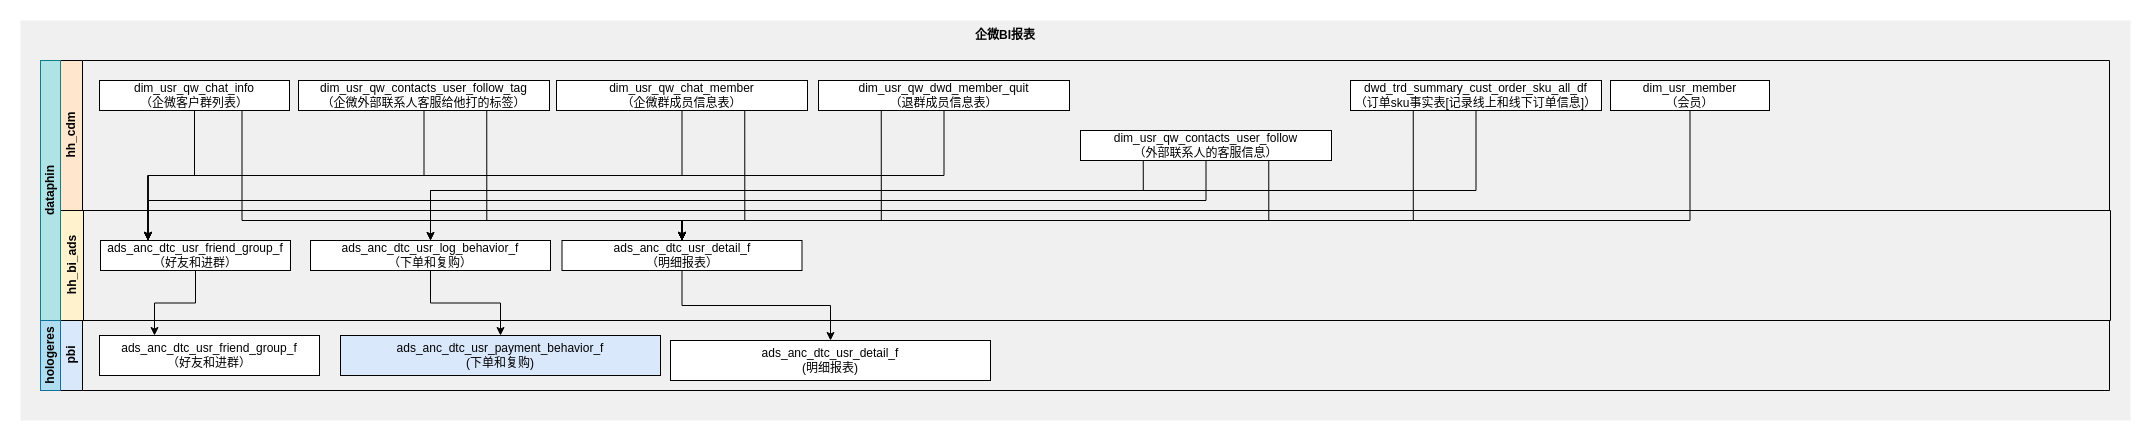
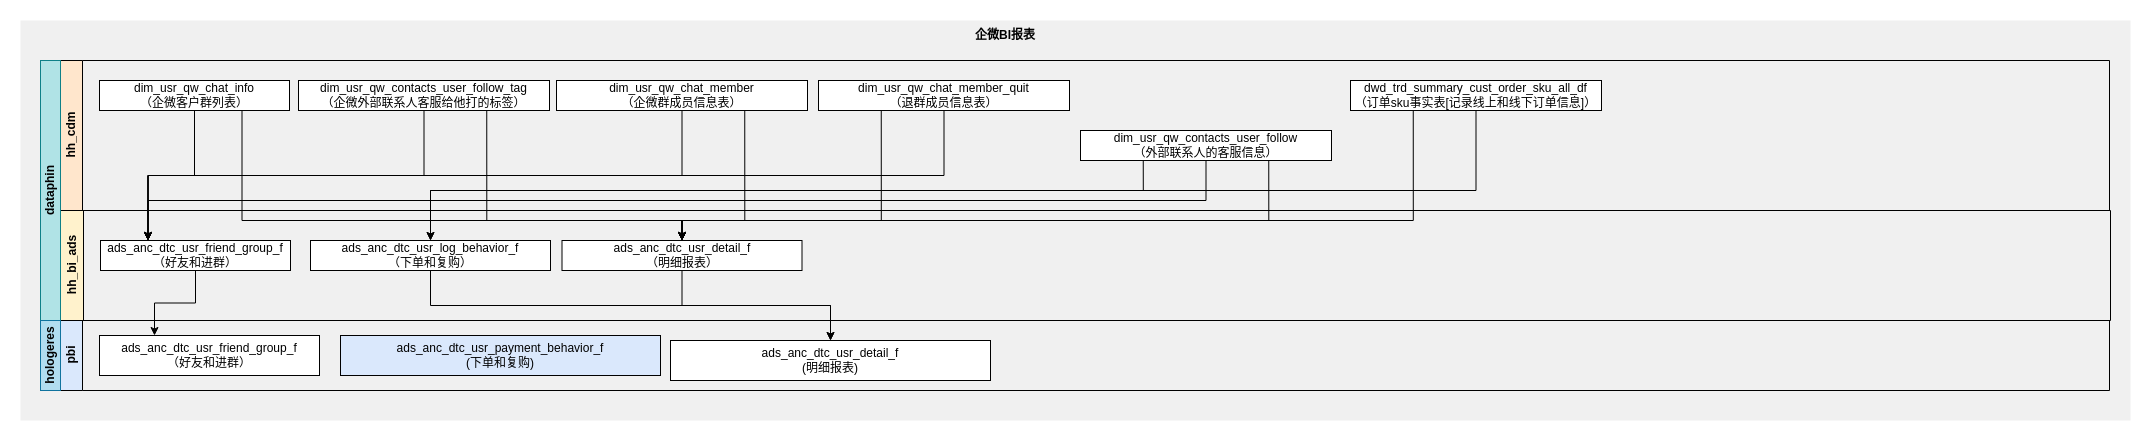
- <mxCell id="6" value="dim_usr_qw_dwd_member_quit&lt;br&gt;（退群成员信息表）" style="rounded=0;whiteSpace=wrap;html=1;" vertex="1" parent="3"><mxGeometry x="759" y="20" width="251" height="30" as="geometry" /></mxCell>
+ <mxCell id="6" value="dim_usr_qw_chat_member_quit&lt;br&gt;（退群成员信息表）" style="rounded=0;whiteSpace=wrap;html=1;" vertex="1" parent="3"><mxGeometry x="759" y="20" width="251" height="30" as="geometry" /></mxCell>
- <mxCell id="8" value="dim_usr_member&lt;br&gt;（会员）" style="rounded=0;whiteSpace=wrap;html=1;" vertex="1" parent="3"><mxGeometry x="1551" y="20" width="159" height="30" as="geometry" /></mxCell>
- <mxCell id="35" style="edgeStyle=orthogonalEdgeStyle;rounded=0;orthogonalLoop=1;jettySize=auto;html=1;exitX=0.5;exitY=1;exitDx=0;exitDy=0;entryX=0.5;entryY=0;entryDx=0;entryDy=0;" edge="1" parent="1" source="8" target="30"><mxGeometry relative="1" as="geometry"><Array as="points"><mxPoint x="1690" y="220" /><mxPoint x="682" y="220" /></Array></mxGeometry></mxCell>
- <mxCell id="26" style="edgeStyle=orthogonalEdgeStyle;rounded=0;orthogonalLoop=1;jettySize=auto;html=1;exitX=0.5;exitY=1;exitDx=0;exitDy=0;entryX=0.5;entryY=0;entryDx=0;entryDy=0;" edge="1" parent="1" source="27" target="13"><mxGeometry relative="1" as="geometry" /></mxCell>
+ <mxCell id="26" style="edgeStyle=orthogonalEdgeStyle;rounded=0;orthogonalLoop=1;jettySize=auto;html=1;exitX=0.5;exitY=1;exitDx=0;exitDy=0;" edge="1" parent="1" source="27" target="14"><mxGeometry relative="1" as="geometry" /></mxCell>
